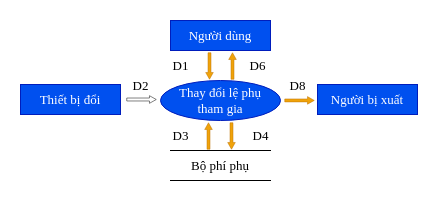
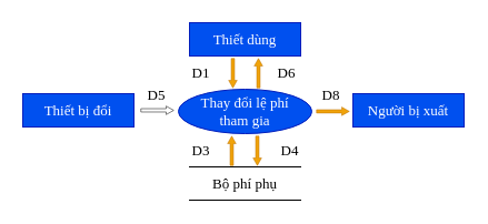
- <mxCell id="3" value="&lt;font style=&quot;font-size: 13px;&quot; face=&quot;Times New Roman&quot;&gt;Người dùng&lt;/font&gt;" style="html=1;dashed=0;whiteSpace=wrap;fillColor=#0050ef;strokeColor=#001DBC;fontColor=#ffffff;" parent="1" vertex="1"><mxGeometry x="170" y="20" width="100" height="30" as="geometry" /></mxCell>
+ <mxCell id="3" value="&lt;font style=&quot;font-size: 13px;&quot; face=&quot;Times New Roman&quot;&gt;Thiết dùng&lt;/font&gt;" style="html=1;dashed=0;whiteSpace=wrap;fillColor=#0050ef;strokeColor=#001DBC;fontColor=#ffffff;" parent="1" vertex="1"><mxGeometry x="170" y="20" width="100" height="30" as="geometry" /></mxCell>
- <mxCell id="15" value="&lt;font face=&quot;Times New Roman&quot; style=&quot;font-size: 13px;&quot;&gt;D2&lt;/font&gt;" style="text;html=1;align=center;verticalAlign=middle;resizable=0;points=[];autosize=1;strokeColor=none;fillColor=none;" parent="1" vertex="1"><mxGeometry x="120" y="70" width="40" height="30" as="geometry" /></mxCell>
+ <mxCell id="15" value="&lt;font face=&quot;Times New Roman&quot; style=&quot;font-size: 13px;&quot;&gt;D5&lt;/font&gt;" style="text;html=1;align=center;verticalAlign=middle;resizable=0;points=[];autosize=1;strokeColor=none;fillColor=none;" parent="1" vertex="1"><mxGeometry x="120" y="70" width="40" height="30" as="geometry" /></mxCell>
- <mxCell id="2" value="&lt;font face=&quot;Times New Roman&quot;&gt;&lt;span style=&quot;font-size: 13px;&quot;&gt;Thay đổi lệ phụ&lt;/span&gt;&lt;/font&gt;&lt;div&gt;&lt;font face=&quot;Times New Roman&quot;&gt;&lt;span style=&quot;font-size: 13px;&quot;&gt;tham gia&lt;/span&gt;&lt;/font&gt;&lt;/div&gt;" style="shape=ellipse;html=1;dashed=0;whiteSpace=wrap;perimeter=ellipsePerimeter;fillColor=#0050ef;strokeColor=#001DBC;fontColor=#ffffff;" parent="1" vertex="1"><mxGeometry x="160" y="80" width="120" height="40" as="geometry" /></mxCell>
+ <mxCell id="2" value="&lt;font face=&quot;Times New Roman&quot;&gt;&lt;span style=&quot;font-size: 13px;&quot;&gt;Thay đổi lệ phí&lt;/span&gt;&lt;/font&gt;&lt;div&gt;&lt;font face=&quot;Times New Roman&quot;&gt;&lt;span style=&quot;font-size: 13px;&quot;&gt;tham gia&lt;/span&gt;&lt;/font&gt;&lt;/div&gt;" style="shape=ellipse;html=1;dashed=0;whiteSpace=wrap;perimeter=ellipsePerimeter;fillColor=#0050ef;strokeColor=#001DBC;fontColor=#ffffff;" parent="1" vertex="1"><mxGeometry x="160" y="80" width="120" height="40" as="geometry" /></mxCell>
